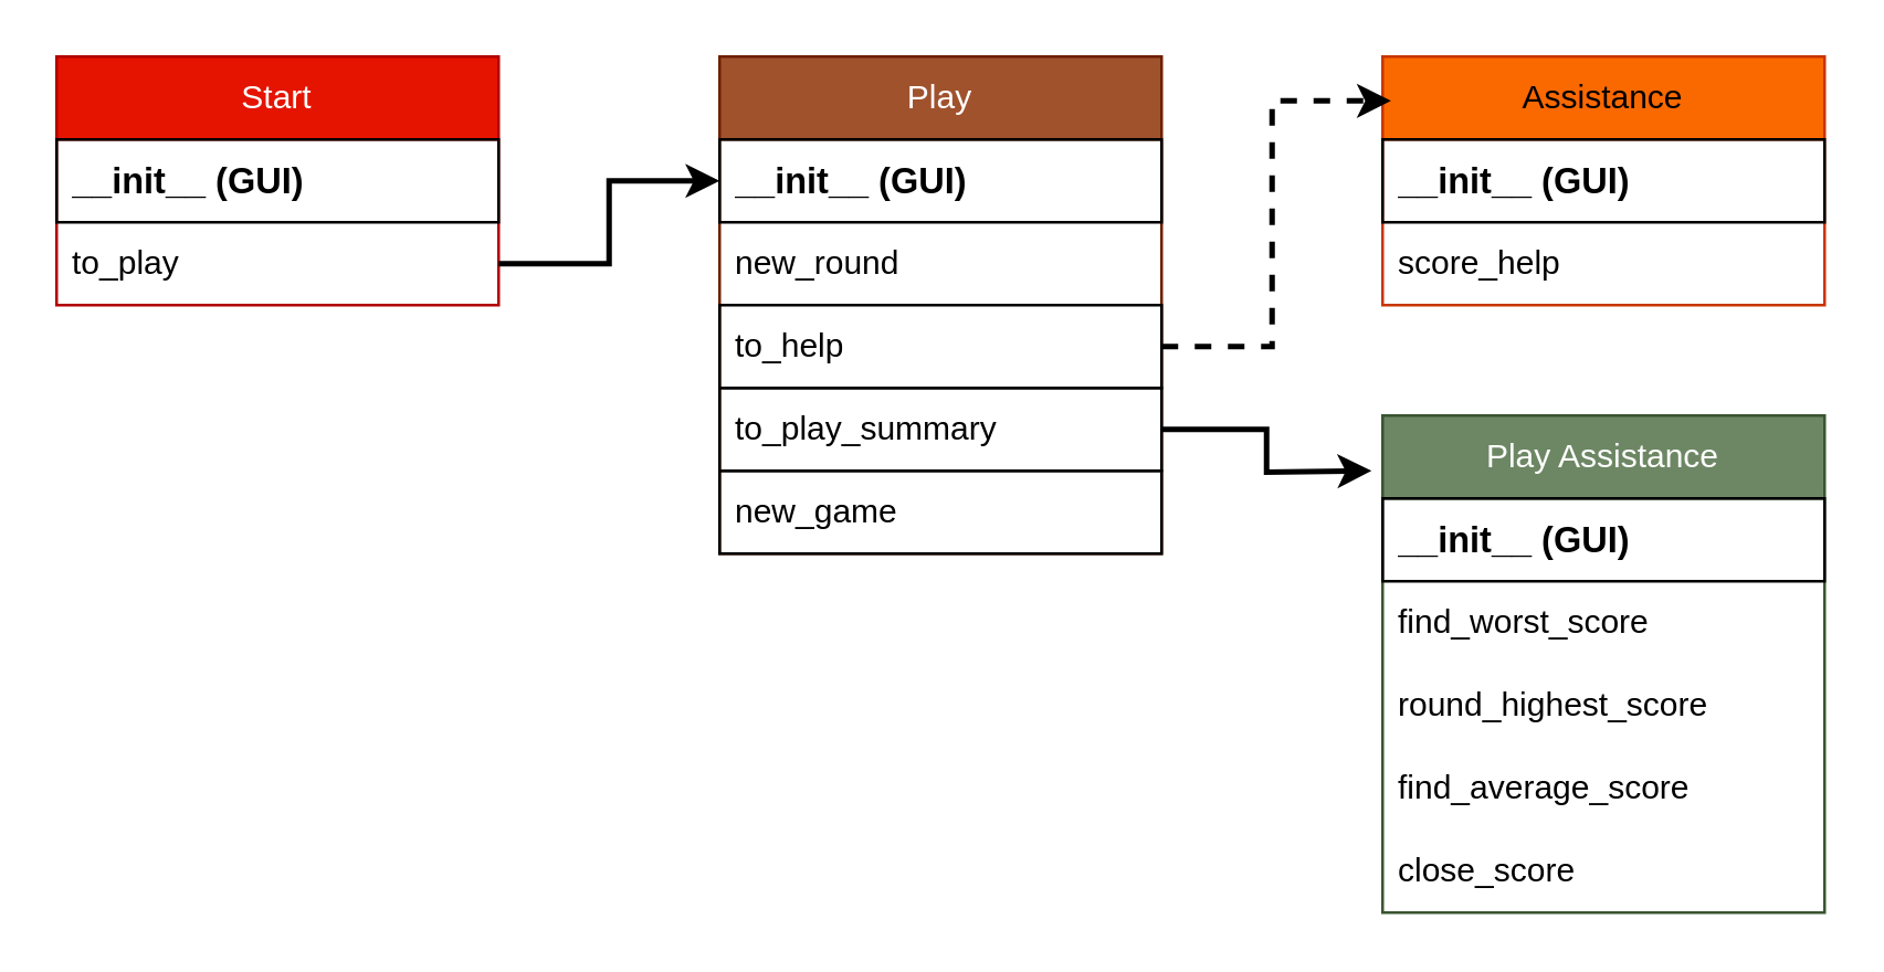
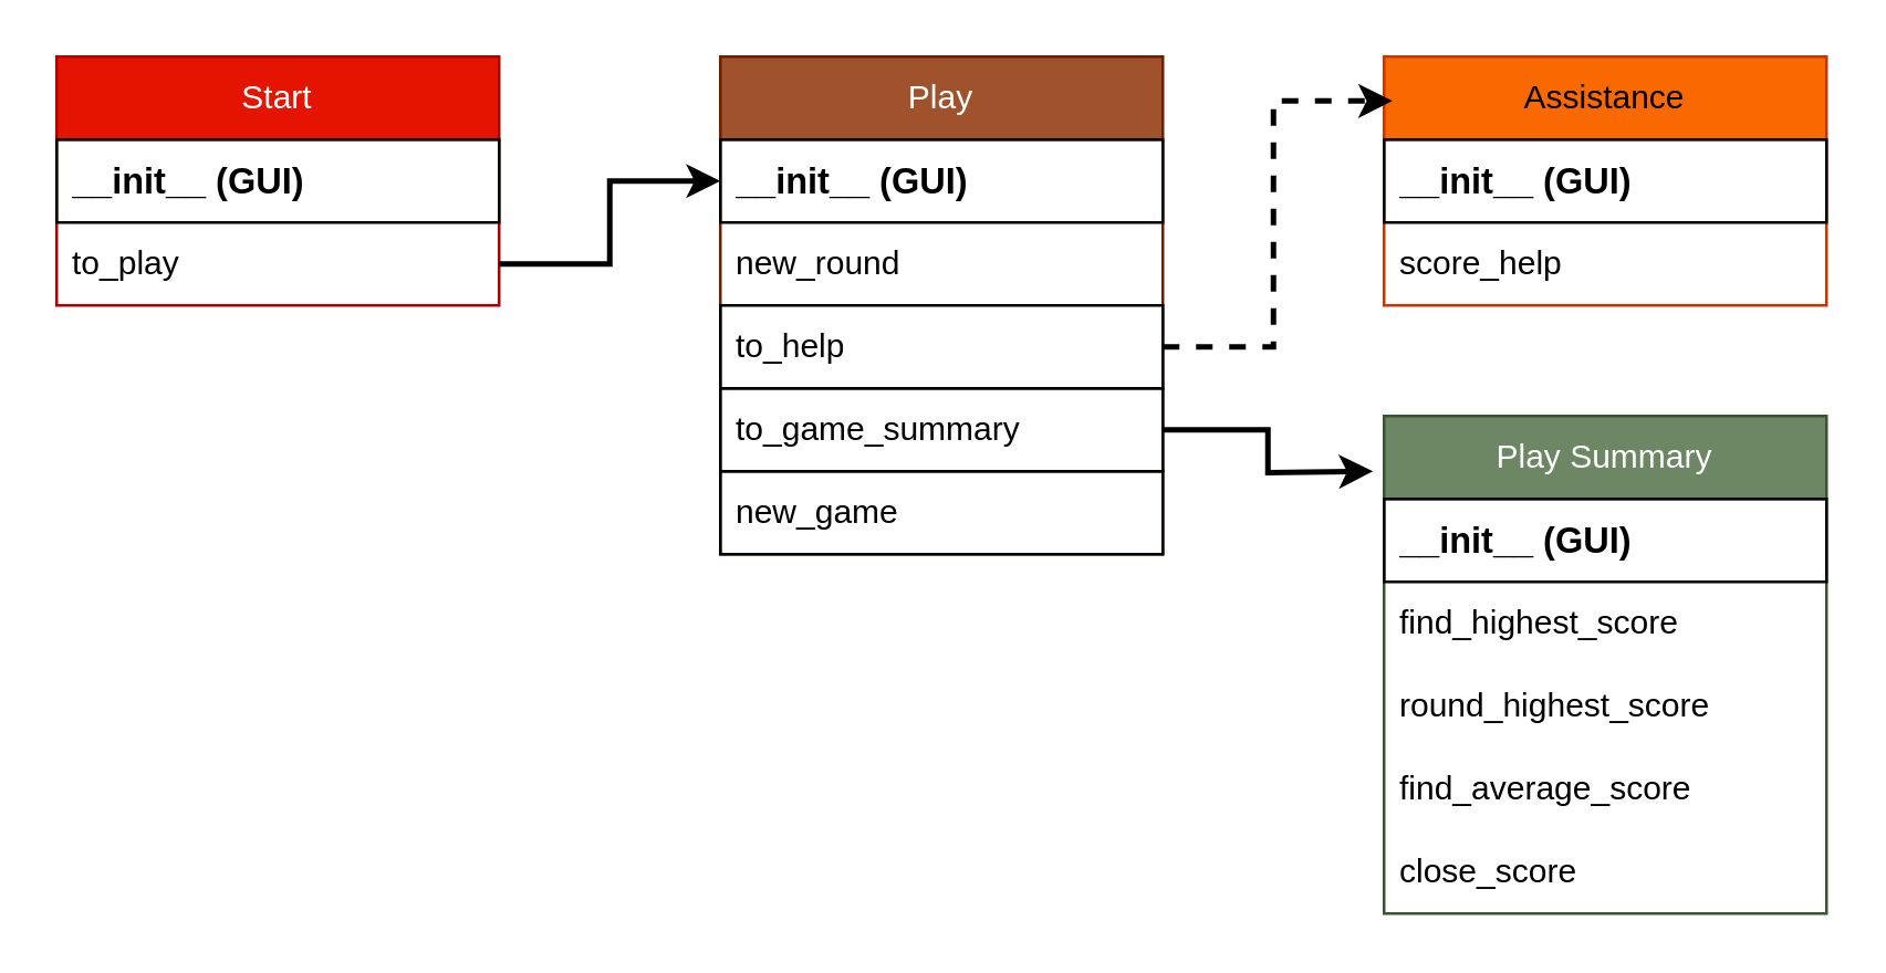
- <mxCell id="10" value="to_play_summary" style="text;strokeColor=default;fillColor=none;align=left;verticalAlign=middle;spacingLeft=4;spacingRight=4;overflow=hidden;points=[[0,0.5],[1,0.5]];portConstraint=eastwest;rotatable=0;whiteSpace=wrap;html=1;" parent="5" vertex="1"><mxGeometry y="120" width="160" height="30" as="geometry" /></mxCell>
+ <mxCell id="10" value="to_game_summary" style="text;strokeColor=default;fillColor=none;align=left;verticalAlign=middle;spacingLeft=4;spacingRight=4;overflow=hidden;points=[[0,0.5],[1,0.5]];portConstraint=eastwest;rotatable=0;whiteSpace=wrap;html=1;" parent="5" vertex="1"><mxGeometry y="120" width="160" height="30" as="geometry" /></mxCell>
- <mxCell id="15" value="Play Assistance" style="swimlane;fontStyle=0;childLayout=stackLayout;horizontal=1;startSize=30;horizontalStack=0;resizeParent=1;resizeParentMax=0;resizeLast=0;collapsible=1;marginBottom=0;whiteSpace=wrap;html=1;fillColor=#6d8764;strokeColor=#3A5431;fontColor=#ffffff;" parent="1" vertex="1"><mxGeometry x="500" y="150" width="160" height="180" as="geometry" /></mxCell>
+ <mxCell id="15" value="Play Summary" style="swimlane;fontStyle=0;childLayout=stackLayout;horizontal=1;startSize=30;horizontalStack=0;resizeParent=1;resizeParentMax=0;resizeLast=0;collapsible=1;marginBottom=0;whiteSpace=wrap;html=1;fillColor=#6d8764;strokeColor=#3A5431;fontColor=#ffffff;" parent="1" vertex="1"><mxGeometry x="500" y="150" width="160" height="180" as="geometry" /></mxCell>
- <mxCell id="17" value="find_worst_score" style="text;strokeColor=none;fillColor=none;align=left;verticalAlign=middle;spacingLeft=4;spacingRight=4;overflow=hidden;points=[[0,0.5],[1,0.5]];portConstraint=eastwest;rotatable=0;whiteSpace=wrap;html=1;" parent="15" vertex="1"><mxGeometry y="60" width="160" height="30" as="geometry" /></mxCell>
+ <mxCell id="17" value="find_highest_score" style="text;strokeColor=none;fillColor=none;align=left;verticalAlign=middle;spacingLeft=4;spacingRight=4;overflow=hidden;points=[[0,0.5],[1,0.5]];portConstraint=eastwest;rotatable=0;whiteSpace=wrap;html=1;" parent="15" vertex="1"><mxGeometry y="60" width="160" height="30" as="geometry" /></mxCell>
